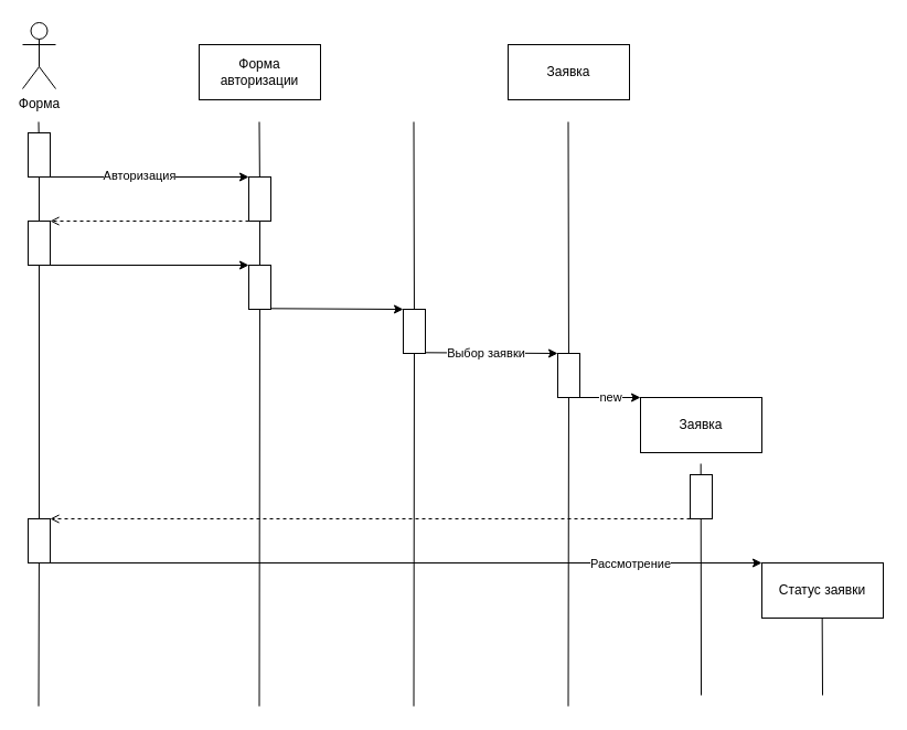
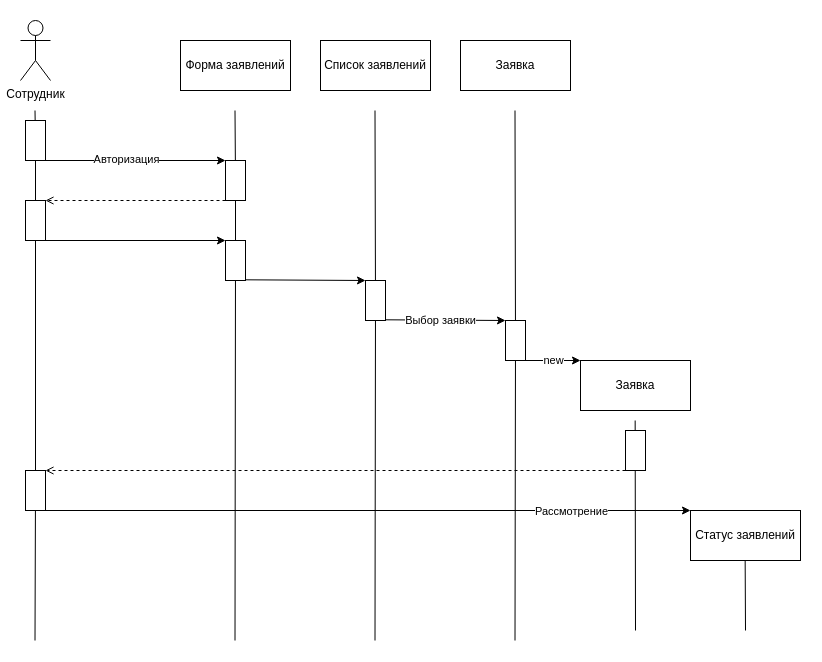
- <mxCell id="4" value="Форма авторизации" style="html=1;whiteSpace=wrap;" vertex="1" parent="1"><mxGeometry x="180" y="40" width="110" height="50" as="geometry" /></mxCell>
+ <mxCell id="4" value="Форма заявлений" style="html=1;whiteSpace=wrap;" vertex="1" parent="1"><mxGeometry x="180" y="40" width="110" height="50" as="geometry" /></mxCell>
+ <mxCell id="5" value="Список заявлений" style="html=1;whiteSpace=wrap;" vertex="1" parent="1"><mxGeometry x="320" y="40" width="110" height="50" as="geometry" /></mxCell>
- <mxCell id="2" value="Форма" style="shape=umlActor;verticalLabelPosition=bottom;verticalAlign=top;html=1;outlineConnect=0;" vertex="1" parent="1"><mxGeometry x="20" y="20" width="30" height="60" as="geometry" /></mxCell>
+ <mxCell id="2" value="Сотрудник" style="shape=umlActor;verticalLabelPosition=bottom;verticalAlign=top;html=1;outlineConnect=0;" vertex="1" parent="1"><mxGeometry x="20" y="20" width="30" height="60" as="geometry" /></mxCell>
- <mxCell id="25" value="Статус заявки" style="html=1;whiteSpace=wrap;" vertex="1" parent="1"><mxGeometry x="690" y="510" width="110" height="50" as="geometry" /></mxCell>
+ <mxCell id="25" value="Статус заявлений" style="html=1;whiteSpace=wrap;" vertex="1" parent="1"><mxGeometry x="690" y="510" width="110" height="50" as="geometry" /></mxCell>
